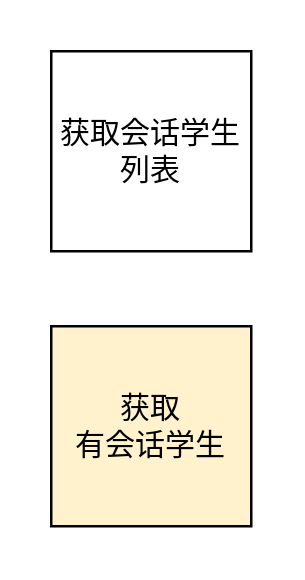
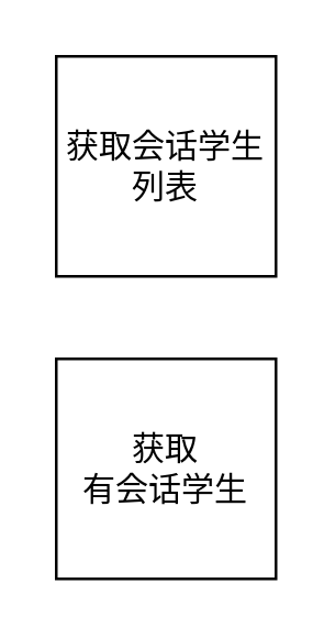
- <mxCell id="3" value="获取&lt;br&gt;有会话学生" style="whiteSpace=wrap;html=1;aspect=fixed;fillColor=#fff2cc;" vertex="1" parent="1"><mxGeometry x="20" y="130" width="80" height="80" as="geometry" /></mxCell>
+ <mxCell id="3" value="获取&lt;br&gt;有会话学生" style="whiteSpace=wrap;html=1;aspect=fixed;" vertex="1" parent="1"><mxGeometry x="20" y="130" width="80" height="80" as="geometry" /></mxCell>
